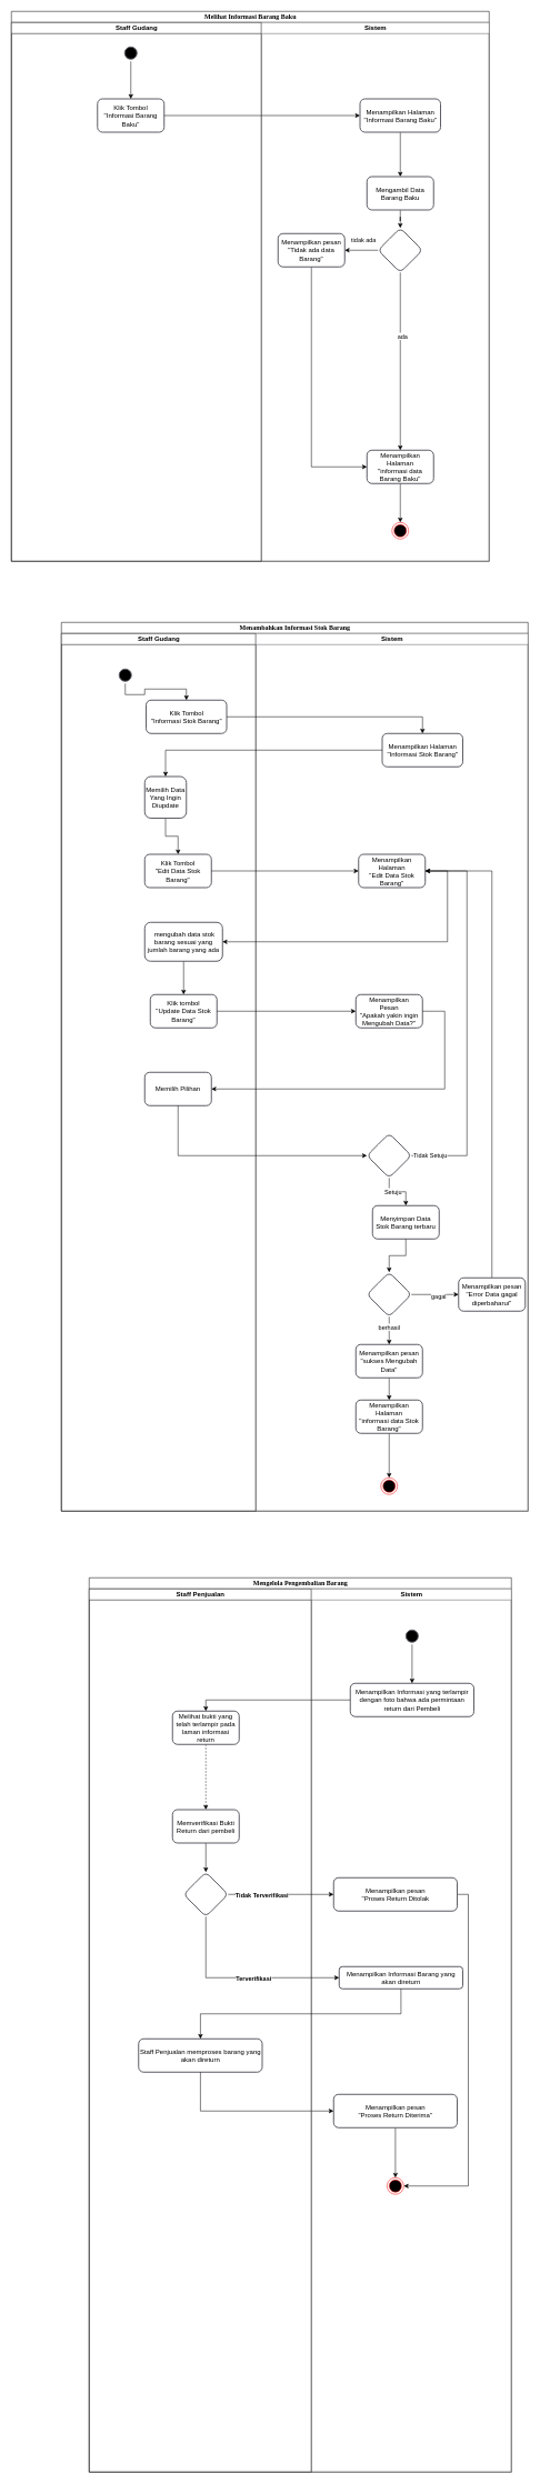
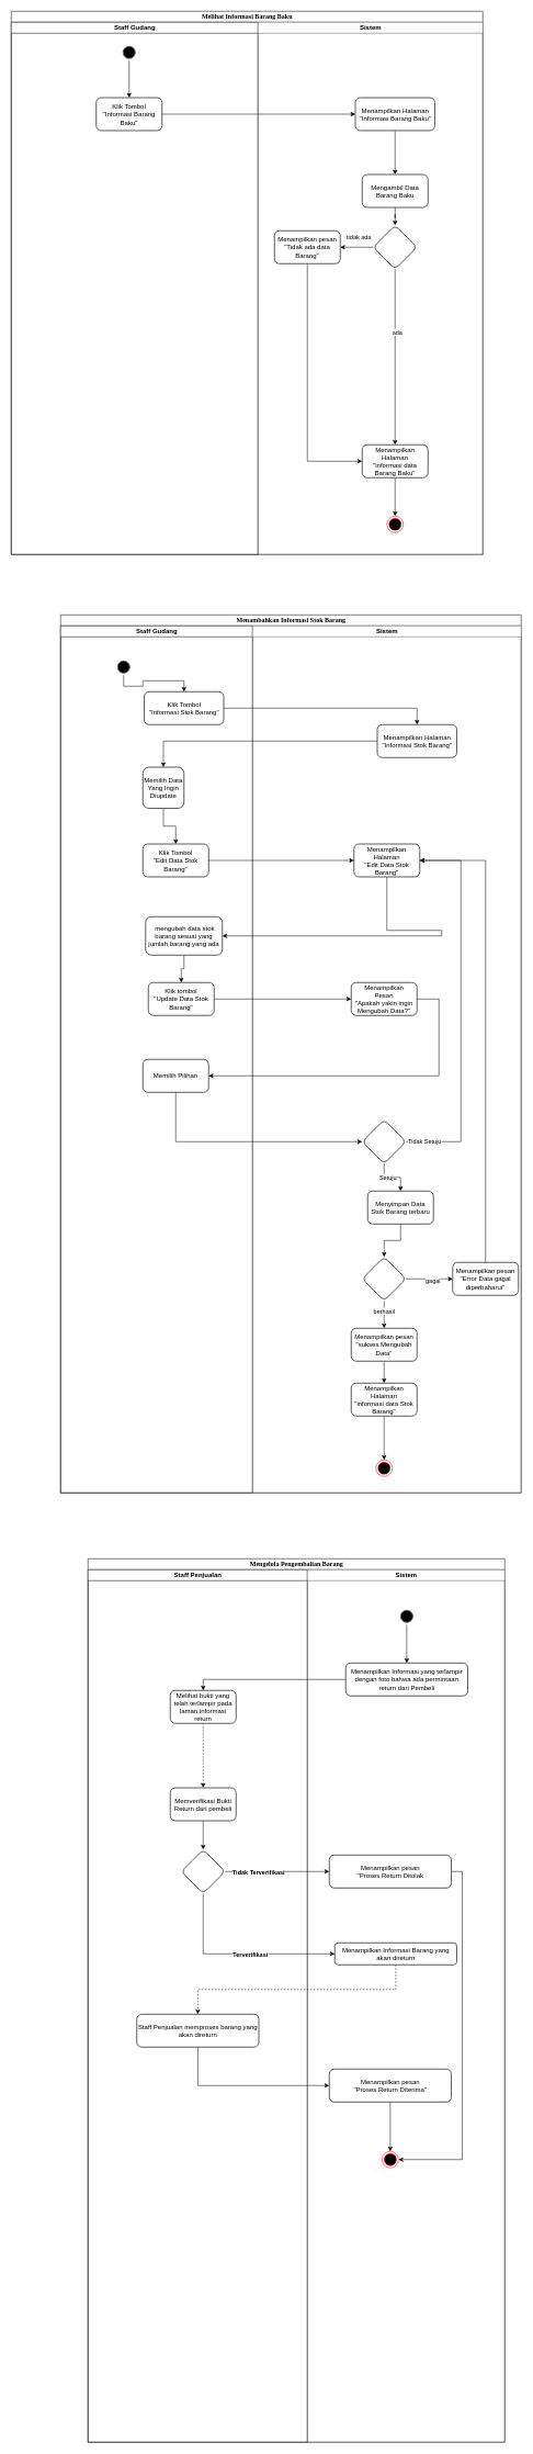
- <mxCell id="30" value="&amp;nbsp;mengubah data stok barang sesuai yang jumlah barang yang ada" style="whiteSpace=wrap;html=1;fillColor=none;strokeColor=#5e5c64;strokeWidth=2;rounded=1;" vertex="1" parent="24"><mxGeometry x="150" y="520" width="140" height="70" as="geometry" /></mxCell>
+ <mxCell id="30" value="&amp;nbsp;mengubah data stok barang sesuai yang jumlah barang yang ada" style="whiteSpace=wrap;html=1;fillColor=none;strokeColor=#5e5c64;strokeWidth=2;rounded=1;" vertex="1" parent="24"><mxGeometry x="155" y="530" width="140" height="70" as="geometry" /></mxCell>
- <mxCell id="89" style="edgeStyle=orthogonalEdgeStyle;rounded=0;orthogonalLoop=1;jettySize=auto;html=1;exitX=0.5;exitY=1;exitDx=0;exitDy=0;" edge="1" parent="65" source="80" target="72"><mxGeometry relative="1" as="geometry" /></mxCell>
+ <mxCell id="89" style="edgeStyle=orthogonalEdgeStyle;rounded=0;orthogonalLoop=1;jettySize=auto;html=1;exitX=0.5;exitY=1;exitDx=0;exitDy=0;dashed=1;" edge="1" parent="65" source="80" target="72"><mxGeometry relative="1" as="geometry" /></mxCell>
